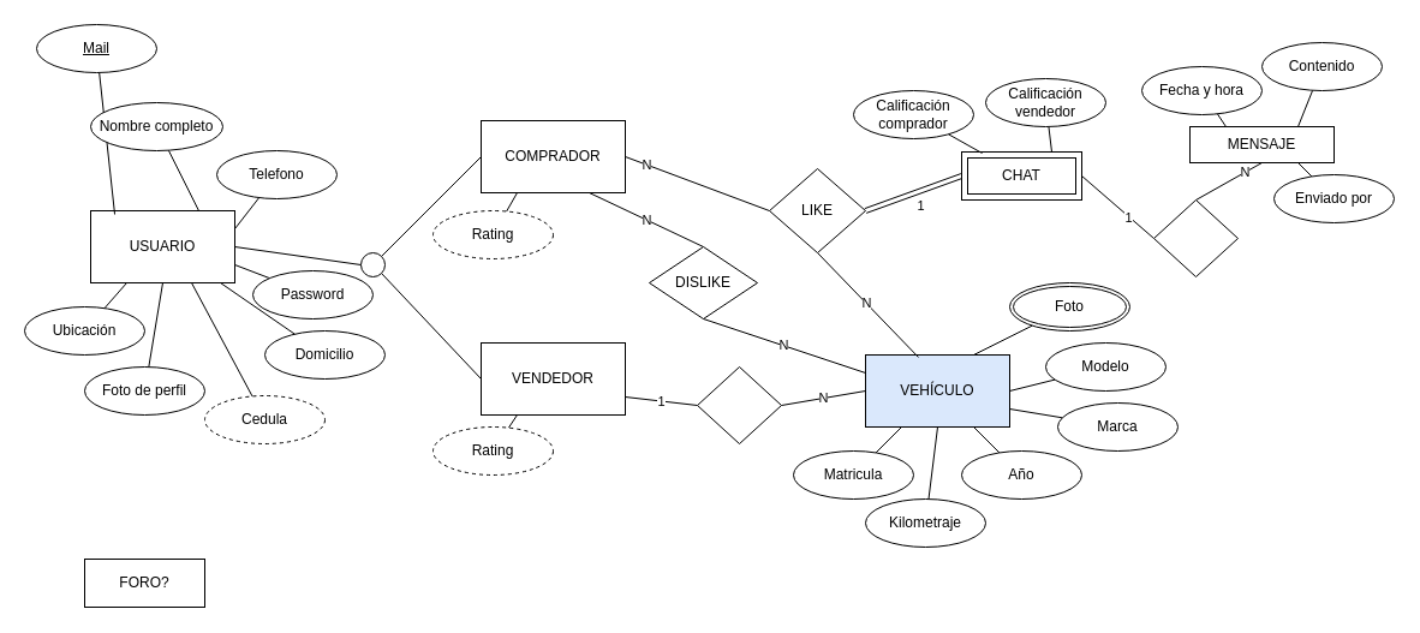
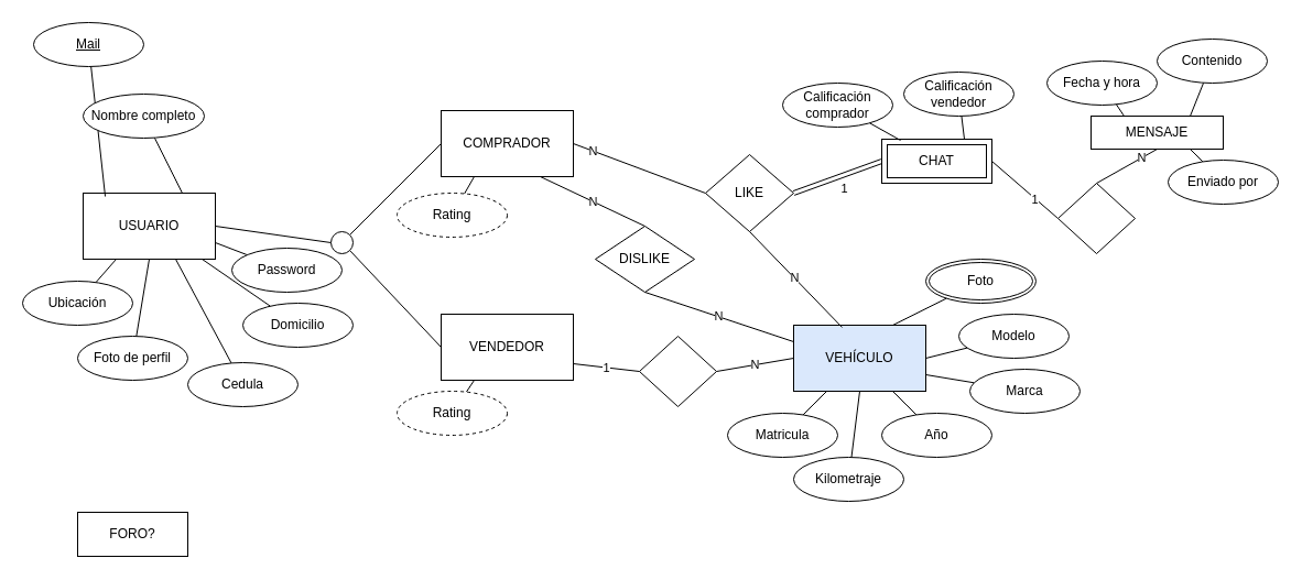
- <mxCell id="32" value="Telefono" style="ellipse;whiteSpace=wrap;html=1;align=center;" vertex="1" parent="1"><mxGeometry x="180" y="125" width="100" height="40" as="geometry" /></mxCell>
- <mxCell id="31" value="" style="endArrow=none;html=1;rounded=0;exitX=1;exitY=0.25;exitDx=0;exitDy=0;" edge="1" parent="1" source="3" target="32"><mxGeometry relative="1" as="geometry"><mxPoint x="280" y="75" as="sourcePoint" /><mxPoint x="270" y="95" as="targetPoint" /></mxGeometry></mxCell>
- <mxCell id="48" value="Cedula" style="ellipse;whiteSpace=wrap;html=1;align=center;dashed=1;" vertex="1" parent="1"><mxGeometry x="170" y="329" width="100" height="40" as="geometry" /></mxCell>
+ <mxCell id="48" value="Cedula" style="ellipse;whiteSpace=wrap;html=1;align=center;" vertex="1" parent="1"><mxGeometry x="170" y="329" width="100" height="40" as="geometry" /></mxCell>
